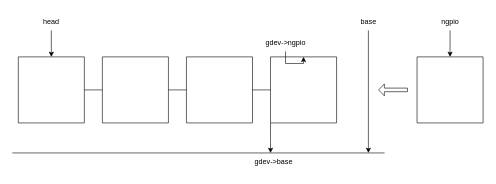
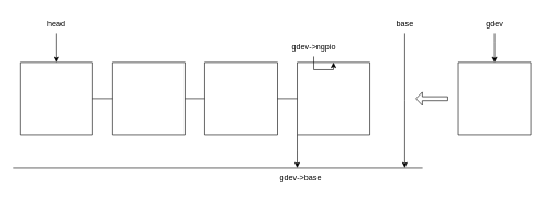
- <mxCell id="20" value="ngpio" style="text;html=1;align=center;verticalAlign=middle;resizable=0;points=[];autosize=1;strokeColor=none;fillColor=none;" vertex="1" parent="1"><mxGeometry x="724" y="20" width="50" height="30" as="geometry" /></mxCell>
+ <mxCell id="20" value="gdev" style="text;html=1;align=center;verticalAlign=middle;resizable=0;points=[];autosize=1;strokeColor=none;fillColor=none;" vertex="1" parent="1"><mxGeometry x="724" y="20" width="50" height="30" as="geometry" /></mxCell>
